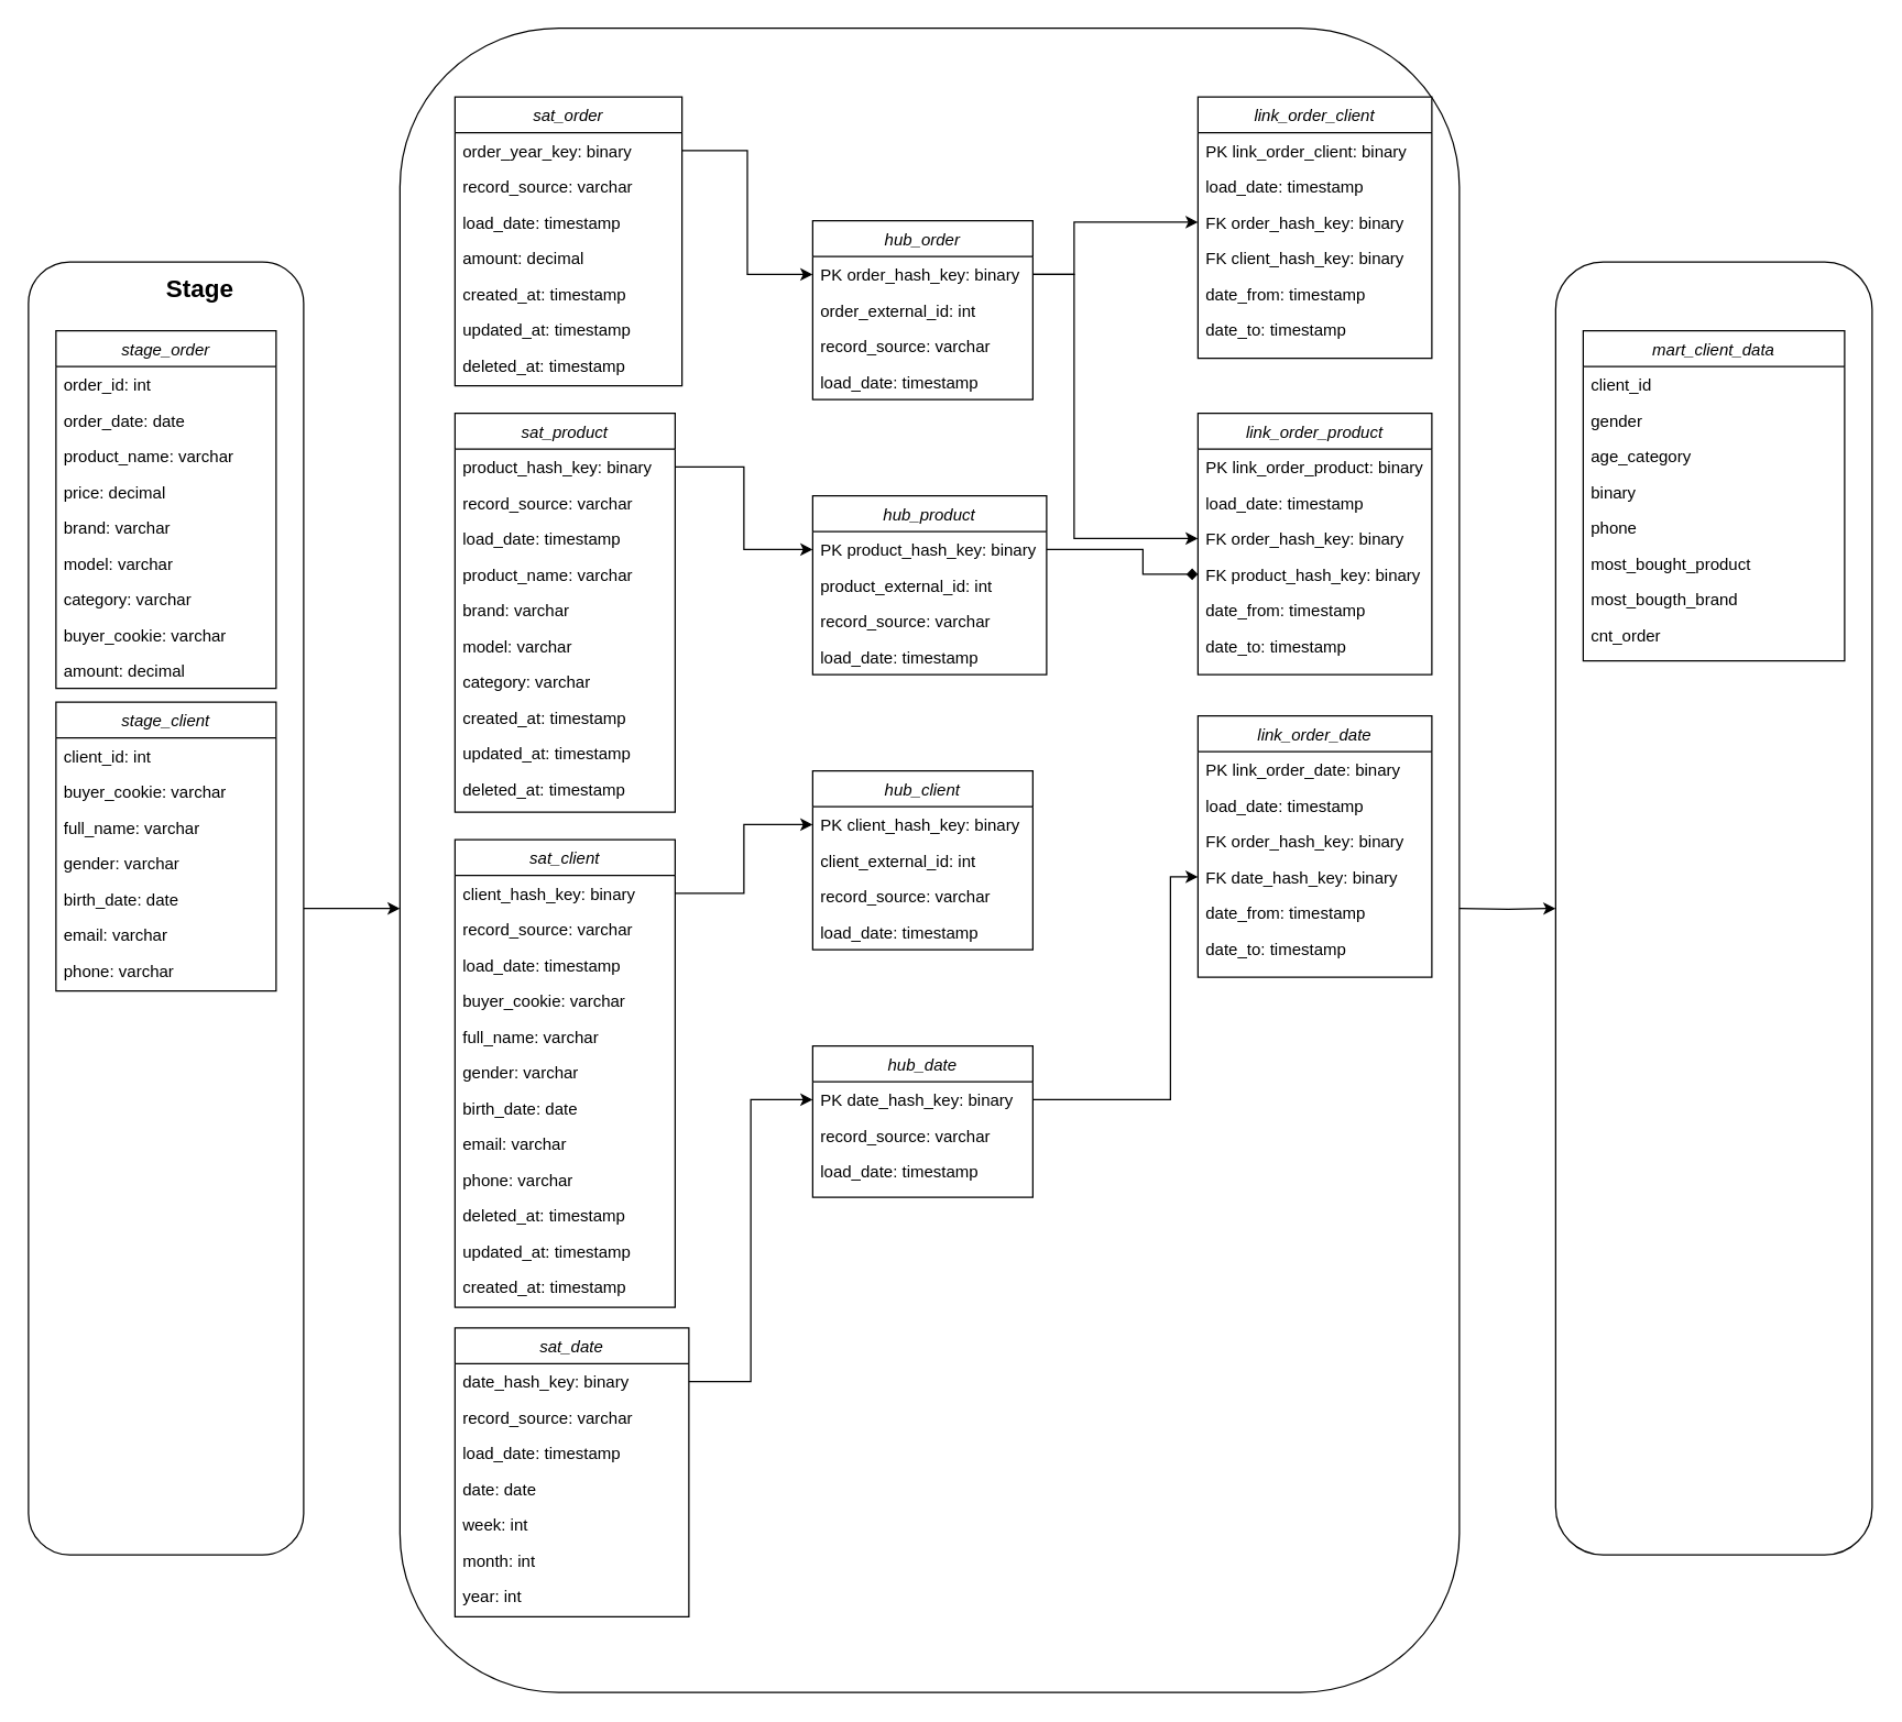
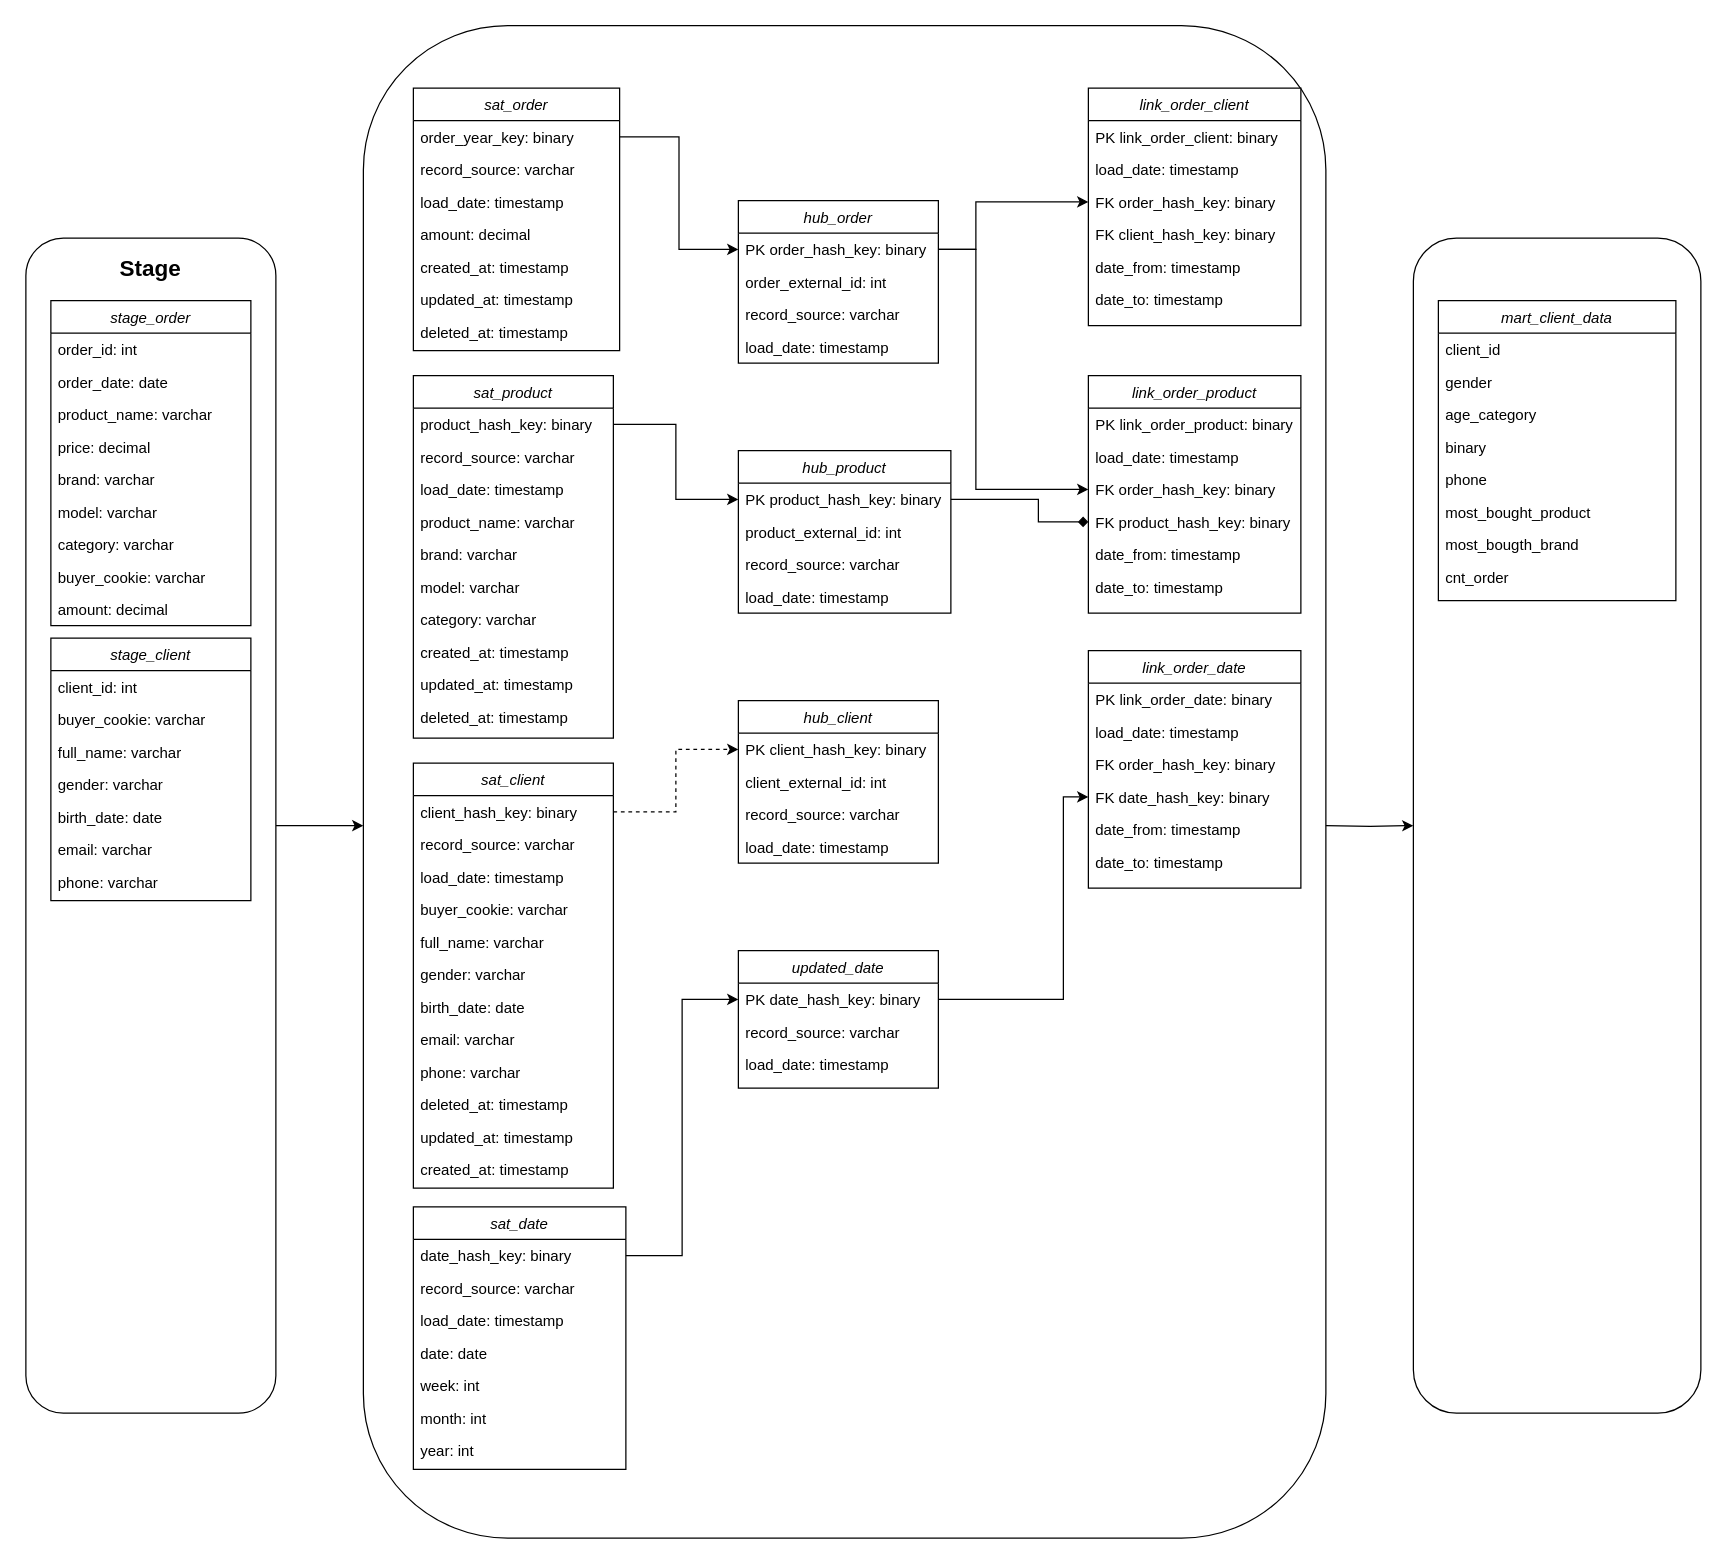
- <mxCell id="25" value="&lt;h2&gt;Stage&lt;/h2&gt;" style="text;html=1;strokeColor=none;fillColor=none;align=center;verticalAlign=middle;whiteSpace=wrap;rounded=0;" parent="1" vertex="1"><mxGeometry x="115" y="195" width="60" height="30" as="geometry" /></mxCell>
+ <mxCell id="25" value="&lt;h2&gt;Stage&lt;/h2&gt;" style="text;html=1;strokeColor=none;fillColor=none;align=center;verticalAlign=middle;whiteSpace=wrap;rounded=0;" parent="1" vertex="1"><mxGeometry x="90" y="200" width="60" height="30" as="geometry" /></mxCell>
- <mxCell id="120" style="edgeStyle=orthogonalEdgeStyle;rounded=0;orthogonalLoop=1;jettySize=auto;html=1;exitX=1;exitY=0.5;exitDx=0;exitDy=0;entryX=0;entryY=0.5;entryDx=0;entryDy=0;" parent="1" source="47" target="85" edge="1"><mxGeometry relative="1" as="geometry" /></mxCell>
+ <mxCell id="120" style="edgeStyle=orthogonalEdgeStyle;rounded=0;orthogonalLoop=1;jettySize=auto;html=1;exitX=1;exitY=0.5;exitDx=0;exitDy=0;entryX=0;entryY=0.5;entryDx=0;entryDy=0;dashed=1;" parent="1" source="47" target="85" edge="1"><mxGeometry relative="1" as="geometry" /></mxCell>
- <mxCell id="89" value="hub_date" style="swimlane;fontStyle=2;align=center;verticalAlign=top;childLayout=stackLayout;horizontal=1;startSize=26;horizontalStack=0;resizeParent=1;resizeLast=0;collapsible=1;marginBottom=0;rounded=0;shadow=0;strokeWidth=1;" parent="1" vertex="1"><mxGeometry x="590" y="760" width="160" height="110" as="geometry"><mxRectangle x="230" y="140" width="160" height="26" as="alternateBounds" /></mxGeometry></mxCell>
+ <mxCell id="89" value="updated_date" style="swimlane;fontStyle=2;align=center;verticalAlign=top;childLayout=stackLayout;horizontal=1;startSize=26;horizontalStack=0;resizeParent=1;resizeLast=0;collapsible=1;marginBottom=0;rounded=0;shadow=0;strokeWidth=1;" parent="1" vertex="1"><mxGeometry x="590" y="760" width="160" height="110" as="geometry"><mxRectangle x="230" y="140" width="160" height="26" as="alternateBounds" /></mxGeometry></mxCell>
